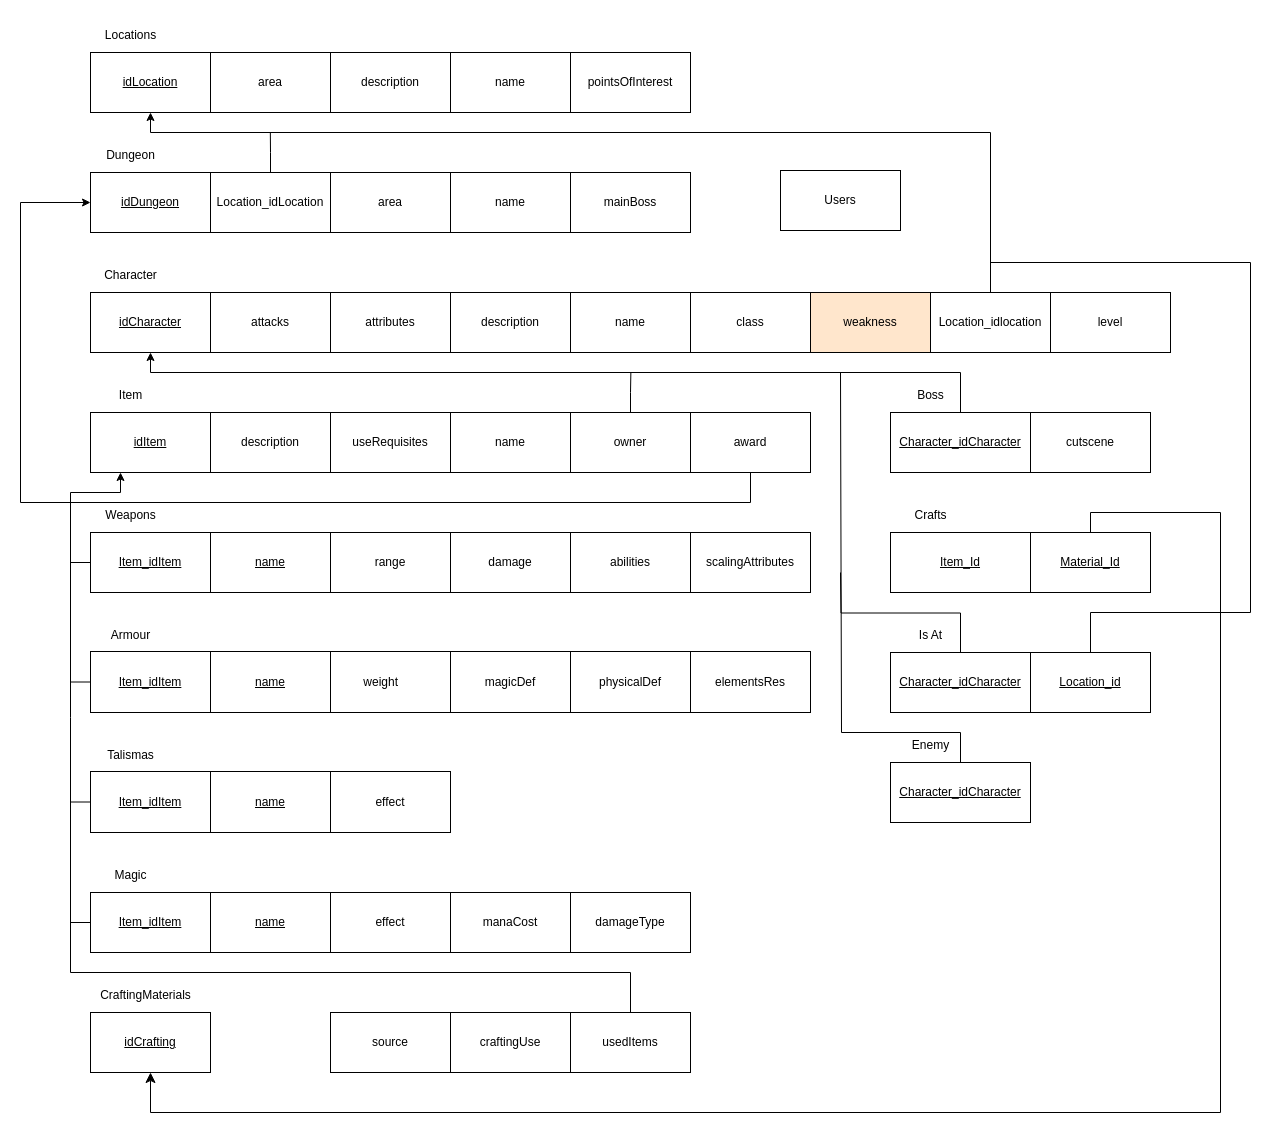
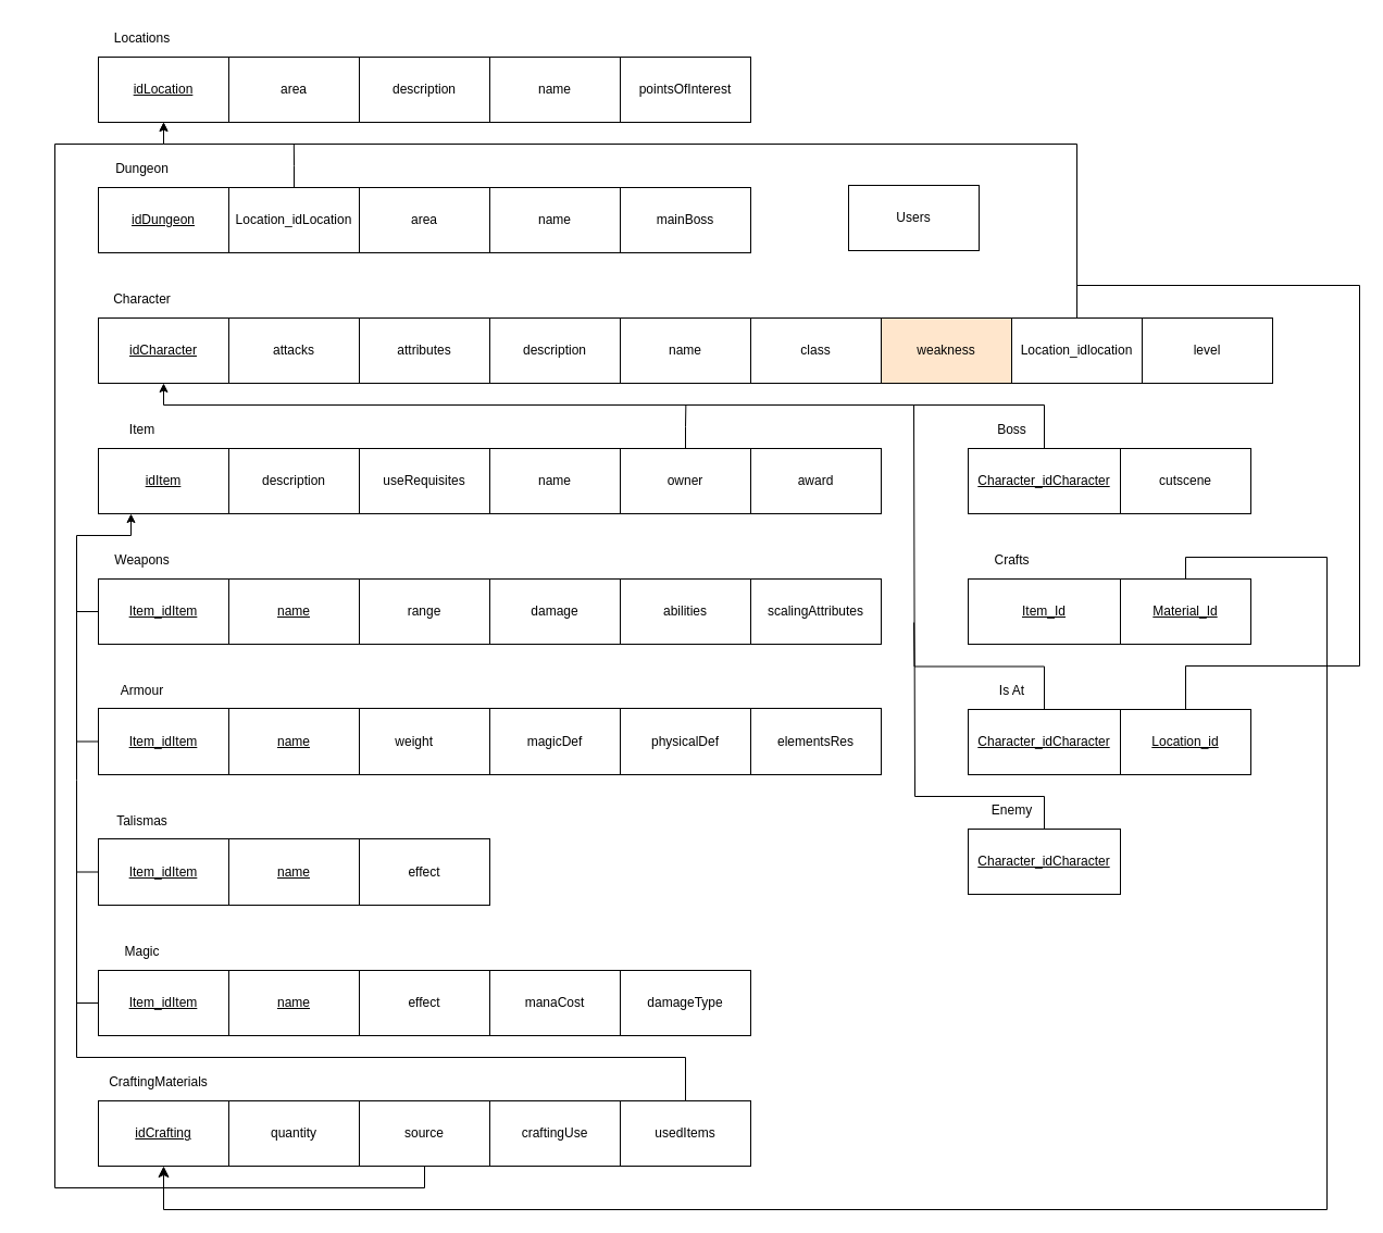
- <mxCell id="73" style="edgeStyle=orthogonalEdgeStyle;rounded=0;orthogonalLoop=1;jettySize=auto;html=1;exitX=0.5;exitY=1;exitDx=0;exitDy=0;entryX=0;entryY=0.5;entryDx=0;entryDy=0;" parent="1" source="74" target="60" edge="1"><mxGeometry relative="1" as="geometry"><Array as="points"><mxPoint x="750" y="502" /><mxPoint x="20" y="502" /><mxPoint x="20" y="202" /></Array></mxGeometry></mxCell>
+ <mxCell id="40" style="edgeStyle=orthogonalEdgeStyle;rounded=0;orthogonalLoop=1;jettySize=auto;html=1;exitX=0.5;exitY=1;exitDx=0;exitDy=0;entryX=0.5;entryY=1;entryDx=0;entryDy=0;" parent="1" source="41" target="45" edge="1"><mxGeometry relative="1" as="geometry"><Array as="points"><mxPoint x="390" y="1092" /><mxPoint y="1092" x="50" /><mxPoint y="132" x="50" /><mxPoint x="150" y="132" /></Array></mxGeometry></mxCell>
+ <mxCell id="39" value="quantity" style="rounded=0;whiteSpace=wrap;html=1;" parent="1" vertex="1"><mxGeometry x="210" y="1012" width="120" height="60" as="geometry" /></mxCell>
